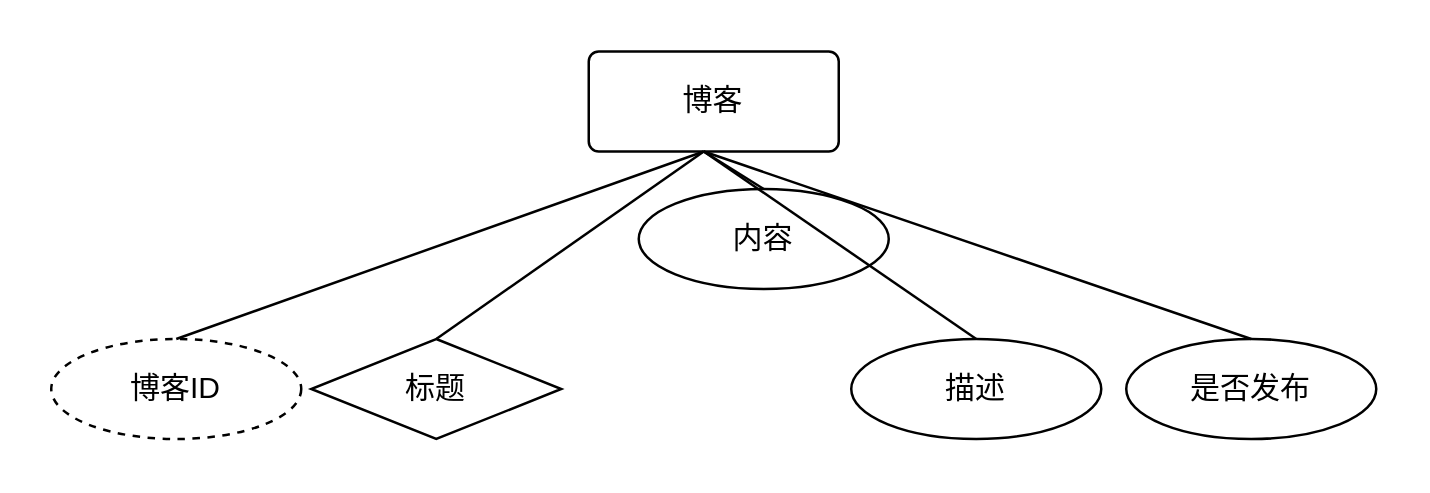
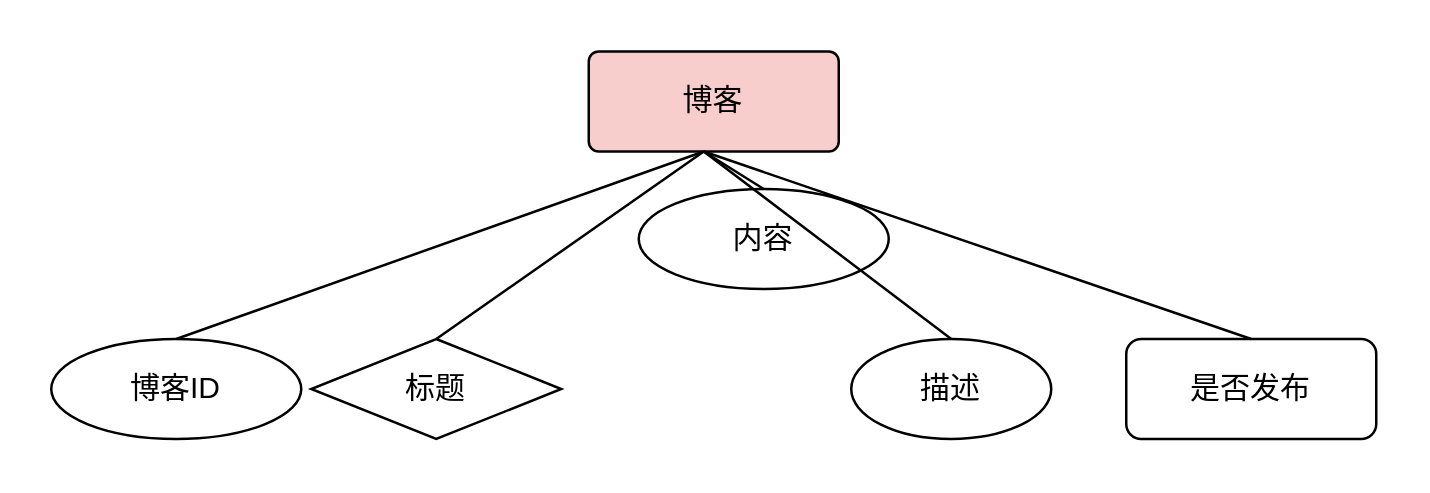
- <mxCell id="2" value="博客" style="rounded=1;arcSize=10;whiteSpace=wrap;html=1;align=center;" parent="1" vertex="1"><mxGeometry x="235" y="20" width="100" height="40" as="geometry" /></mxCell>
+ <mxCell id="2" value="博客" style="rounded=1;arcSize=10;whiteSpace=wrap;html=1;align=center;fillColor=#f8cecc;" parent="1" vertex="1"><mxGeometry x="235" y="20" width="100" height="40" as="geometry" /></mxCell>
- <mxCell id="3" value="博客ID" style="ellipse;whiteSpace=wrap;html=1;align=center;dashed=1;" parent="1" vertex="1"><mxGeometry x="20" y="135" width="100" height="40" as="geometry" /></mxCell>
+ <mxCell id="3" value="博客ID" style="ellipse;whiteSpace=wrap;html=1;align=center;" parent="1" vertex="1"><mxGeometry x="20" y="135" width="100" height="40" as="geometry" /></mxCell>
- <mxCell id="6" value="描述" style="ellipse;whiteSpace=wrap;html=1;align=center;" parent="1" vertex="1"><mxGeometry x="340" y="135" width="100" height="40" as="geometry" /></mxCell>
+ <mxCell id="6" value="描述" style="ellipse;whiteSpace=wrap;html=1;align=center;" parent="1" vertex="1"><mxGeometry x="340" y="135" width="80" height="40" as="geometry" /></mxCell>
- <mxCell id="7" value="是否发布" style="ellipse;whiteSpace=wrap;html=1;align=center;" parent="1" vertex="1"><mxGeometry x="450" y="135" width="100" height="40" as="geometry" /></mxCell>
+ <mxCell id="7" value="是否发布" style="whiteSpace=wrap;html=1;align=center;rounded=1;" parent="1" vertex="1"><mxGeometry x="450" y="135" width="100" height="40" as="geometry" /></mxCell>
